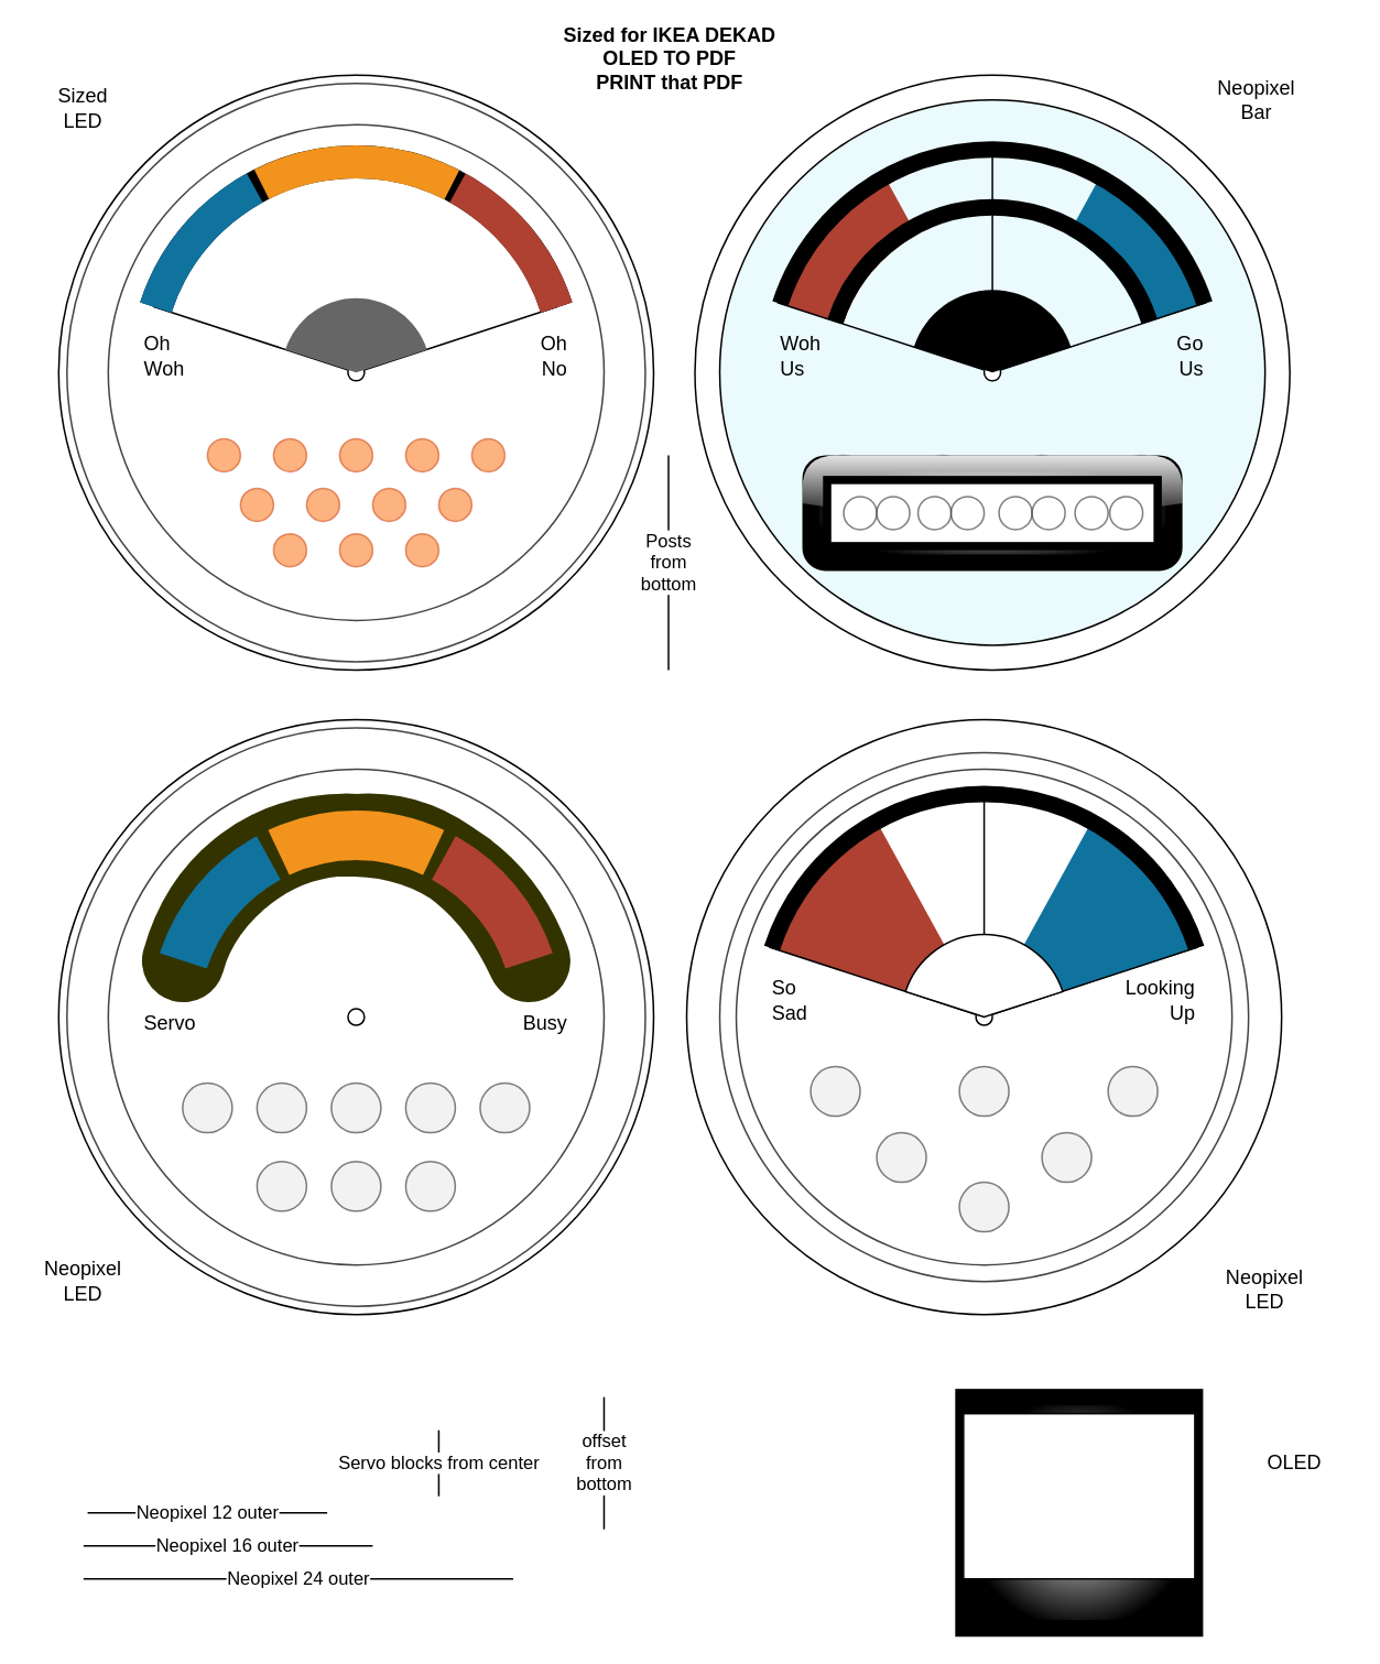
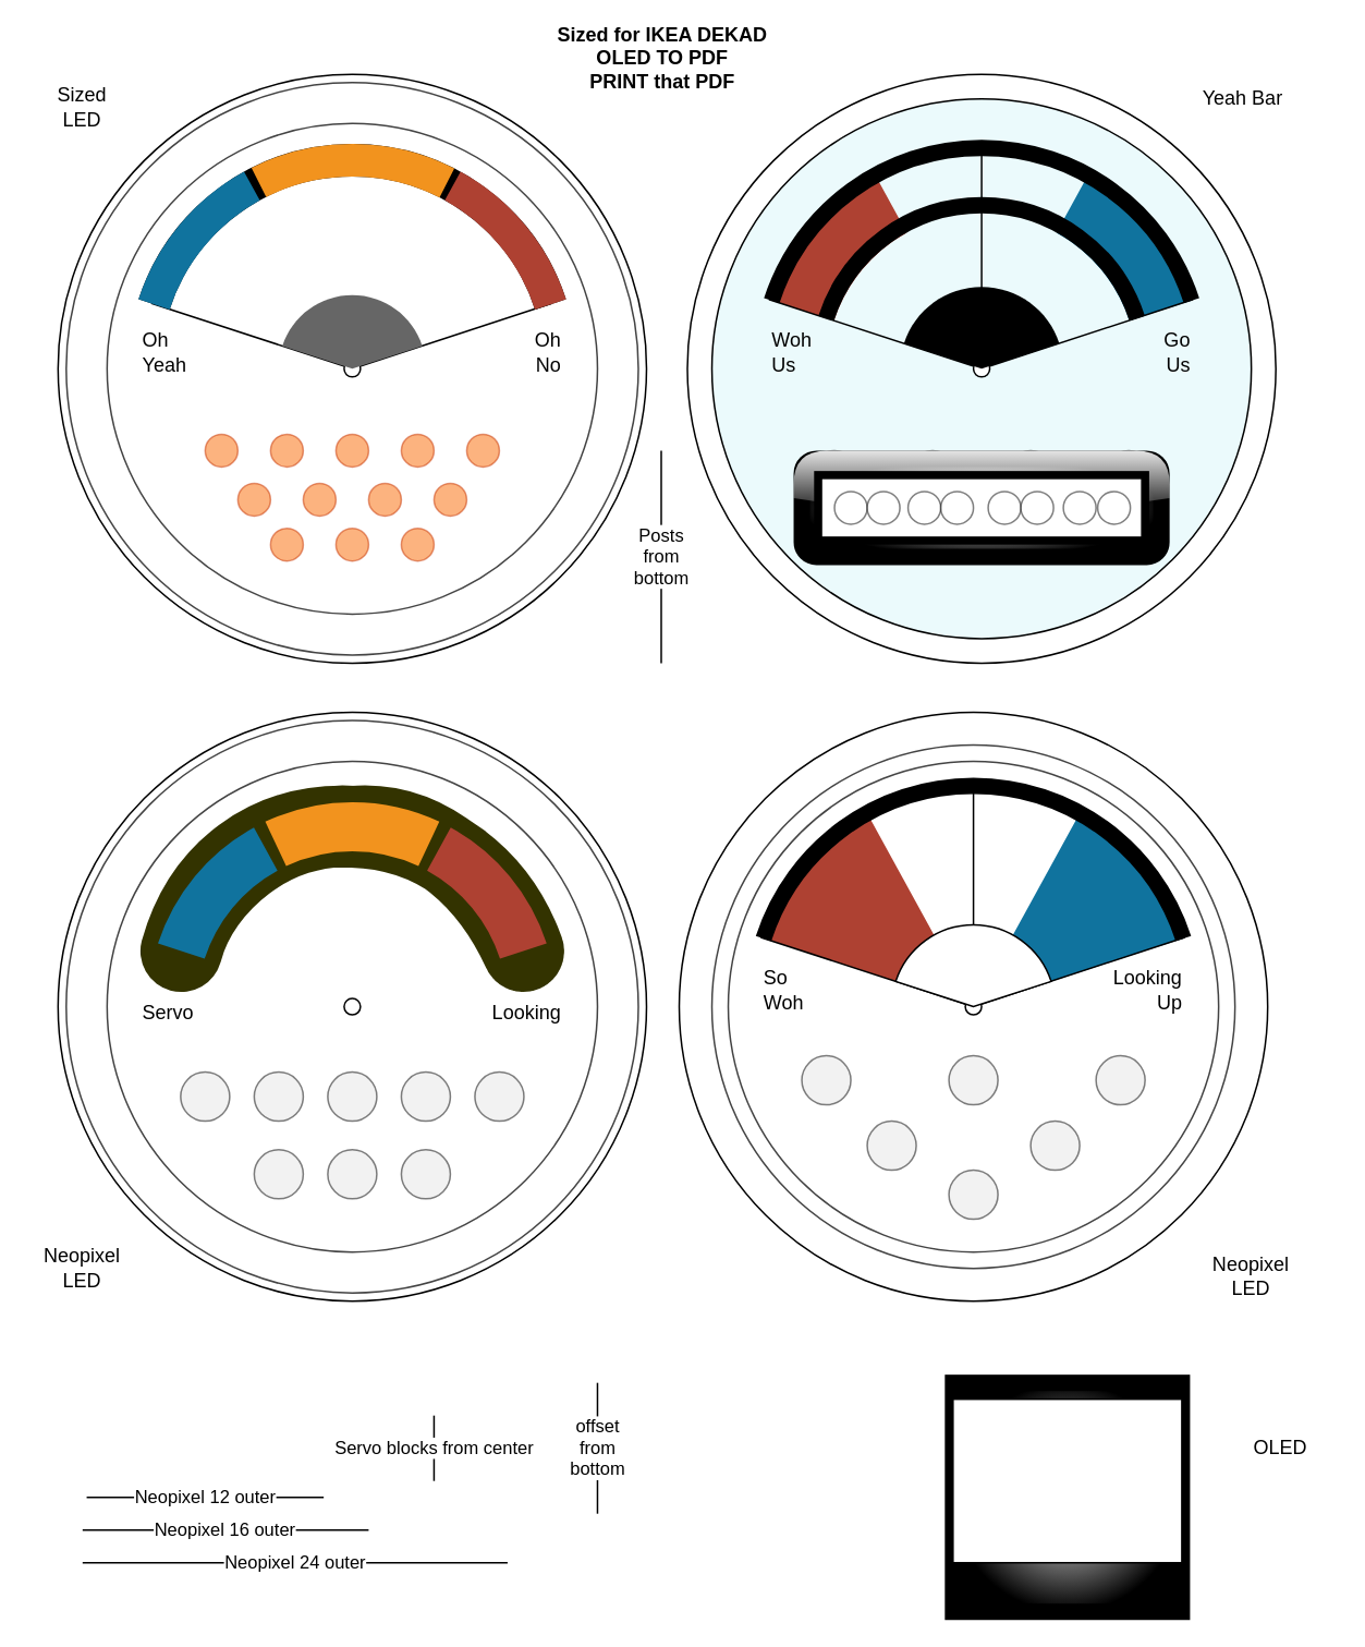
- <mxCell id="95" value="Neopixel Bar" style="text;html=1;strokeColor=none;fillColor=none;align=center;verticalAlign=middle;whiteSpace=wrap;rounded=0;" vertex="1" parent="1"><mxGeometry x="730" y="45" width="60" height="30" as="geometry" /></mxCell>
+ <mxCell id="95" value="Yeah Bar" style="text;html=1;strokeColor=none;fillColor=none;align=center;verticalAlign=middle;whiteSpace=wrap;rounded=0;" vertex="1" parent="1"><mxGeometry x="730" y="45" width="60" height="30" as="geometry" /></mxCell>
- <mxCell id="59" value="Oh &lt;br&gt;Woh" style="text;html=1;strokeColor=none;fillColor=none;align=left;verticalAlign=middle;whiteSpace=wrap;rounded=0;" parent="1" vertex="1"><mxGeometry x="85" y="200" width="60" height="30" as="geometry" /></mxCell>
+ <mxCell id="59" value="Oh &lt;br&gt;Yeah" style="text;html=1;strokeColor=none;fillColor=none;align=left;verticalAlign=middle;whiteSpace=wrap;rounded=0;" parent="1" vertex="1"><mxGeometry x="85" y="200" width="60" height="30" as="geometry" /></mxCell>
- <mxCell id="67" value="So&lt;br&gt;Sad" style="text;html=1;strokeColor=none;fillColor=none;align=left;verticalAlign=middle;whiteSpace=wrap;rounded=0;" vertex="1" parent="1"><mxGeometry x="465" y="590" width="60" height="30" as="geometry" /></mxCell>
+ <mxCell id="67" value="So&lt;br&gt;Woh" style="text;html=1;strokeColor=none;fillColor=none;align=left;verticalAlign=middle;whiteSpace=wrap;rounded=0;" vertex="1" parent="1"><mxGeometry x="465" y="590" width="60" height="30" as="geometry" /></mxCell>
- <mxCell id="37" value="Busy" style="text;html=1;strokeColor=none;fillColor=none;align=right;verticalAlign=middle;whiteSpace=wrap;rounded=0;shadow=0;" parent="1" vertex="1"><mxGeometry x="285" y="604" width="60" height="30" as="geometry" /></mxCell>
+ <mxCell id="37" value="Looking" style="text;html=1;strokeColor=none;fillColor=none;align=right;verticalAlign=middle;whiteSpace=wrap;rounded=0;shadow=0;" parent="1" vertex="1"><mxGeometry x="285" y="604" width="60" height="30" as="geometry" /></mxCell>
